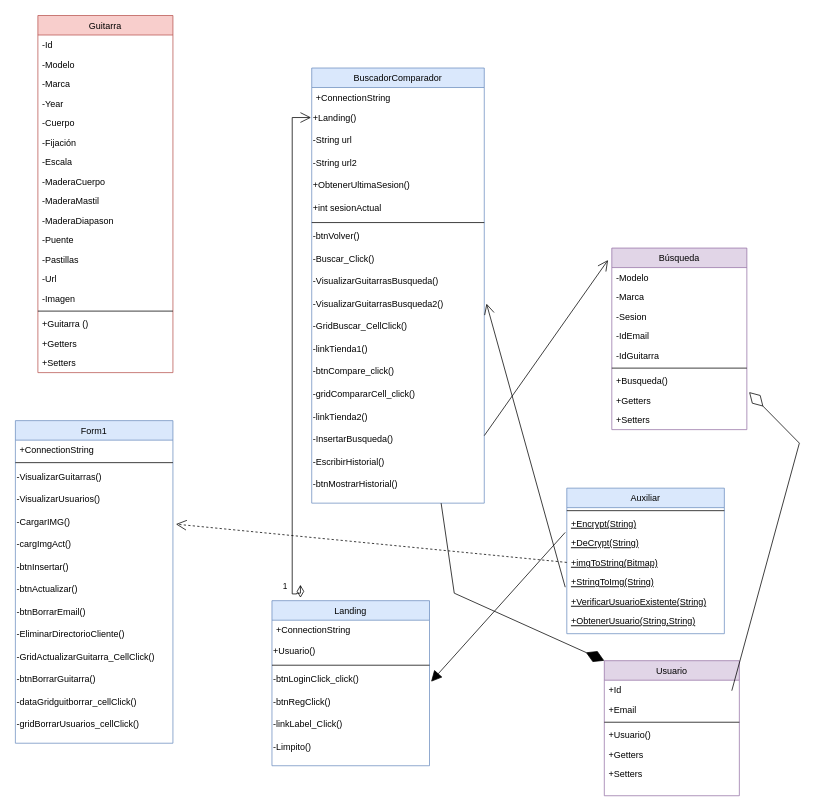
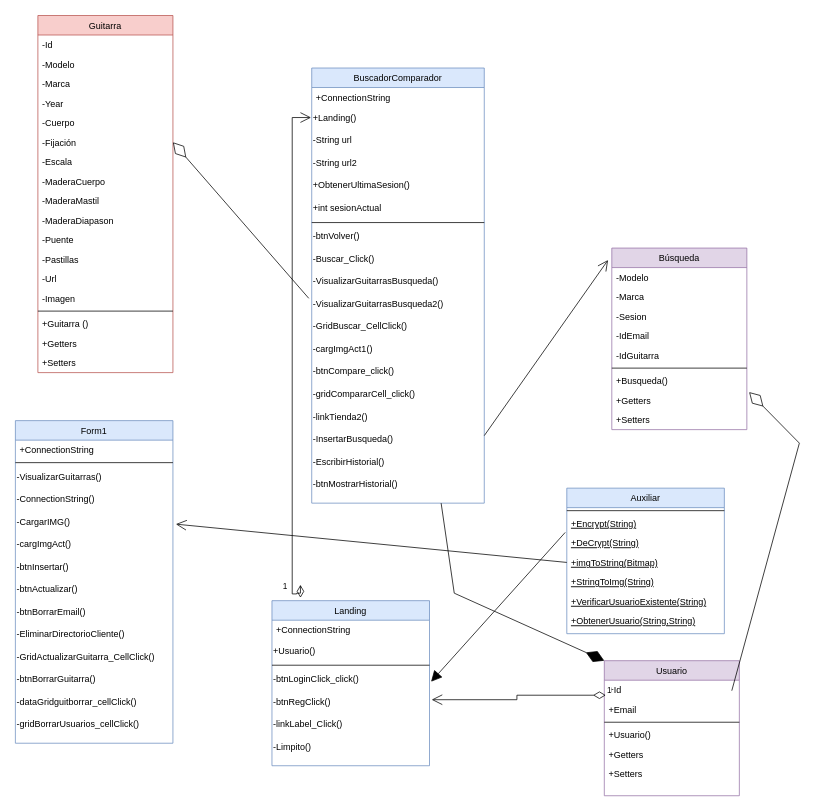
+ <mxCell id="95" value="" style="endArrow=diamondThin;endFill=0;endSize=24;html=1;rounded=0;exitX=-0.017;exitY=0.233;exitDx=0;exitDy=0;exitPerimeter=0;entryX=1;entryY=0.5;entryDx=0;entryDy=0;" edge="1" parent="1" source="73" target="16"><mxGeometry width="160" relative="1" as="geometry"><mxPoint x="85" y="220" as="sourcePoint" /><mxPoint x="245" y="220" as="targetPoint" /></mxGeometry></mxCell>
- <mxCell id="75" value="-linkTienda1()" style="text;html=1;align=left;verticalAlign=middle;resizable=0;points=[];autosize=1;strokeColor=none;fillColor=none;" vertex="1" parent="62"><mxGeometry y="360" width="230" height="30" as="geometry" /></mxCell>
+ <mxCell id="75" value="-cargImgAct1()" style="text;html=1;align=left;verticalAlign=middle;resizable=0;points=[];autosize=1;strokeColor=none;fillColor=none;" vertex="1" parent="62"><mxGeometry y="360" width="230" height="30" as="geometry" /></mxCell>
- <mxCell id="92" value="" style="endArrow=open;endFill=1;endSize=12;html=1;rounded=0;entryX=1.013;entryY=0.467;entryDx=0;entryDy=0;entryPerimeter=0;exitX=-0.01;exitY=0.769;exitDx=0;exitDy=0;exitPerimeter=0;" edge="1" parent="1" source="44" target="73"><mxGeometry width="160" relative="1" as="geometry"><mxPoint x="815" y="807.99" as="sourcePoint" /><mxPoint x="655" y="413.01" as="targetPoint" /></mxGeometry></mxCell>
- <mxCell id="51" value="-VisualizarUsuarios()" style="text;html=1;align=left;verticalAlign=middle;resizable=0;points=[];autosize=1;strokeColor=none;fillColor=none;" vertex="1" parent="47"><mxGeometry y="90" width="210" height="30" as="geometry" /></mxCell>
+ <mxCell id="51" value="-ConnectionString()" style="text;html=1;align=left;verticalAlign=middle;resizable=0;points=[];autosize=1;strokeColor=none;fillColor=none;" vertex="1" parent="47"><mxGeometry y="90" width="210" height="30" as="geometry" /></mxCell>
- <mxCell id="93" value="" style="endArrow=open;endFill=1;endSize=12;html=1;rounded=0;exitX=0;exitY=0.5;exitDx=0;exitDy=0;entryX=1.019;entryY=0.6;entryDx=0;entryDy=0;entryPerimeter=0;dashed=1;" edge="1" parent="1" source="43" target="52"><mxGeometry width="160" relative="1" as="geometry"><mxPoint x="105" y="690" as="sourcePoint" /><mxPoint x="-115" y="700" as="targetPoint" /></mxGeometry></mxCell>
+ <mxCell id="93" value="" style="endArrow=open;endFill=1;endSize=12;html=1;rounded=0;exitX=0;exitY=0.5;exitDx=0;exitDy=0;entryX=1.019;entryY=0.6;entryDx=0;entryDy=0;entryPerimeter=0;" edge="1" parent="1" source="43" target="52"><mxGeometry width="160" relative="1" as="geometry"><mxPoint x="105" y="690" as="sourcePoint" /><mxPoint x="-115" y="700" as="targetPoint" /></mxGeometry></mxCell>
+ <mxCell id="94" value="1" style="endArrow=open;html=1;endSize=12;startArrow=diamondThin;startSize=14;startFill=0;edgeStyle=orthogonalEdgeStyle;align=left;verticalAlign=bottom;rounded=0;entryX=1.014;entryY=0.4;entryDx=0;entryDy=0;entryPerimeter=0;exitX=0.011;exitY=0.769;exitDx=0;exitDy=0;exitPerimeter=0;" edge="1" parent="1" source="83" target="7"><mxGeometry x="-1" y="3" relative="1" as="geometry"><mxPoint x="785" y="960" as="sourcePoint" /><mxPoint x="945" y="960" as="targetPoint" /></mxGeometry></mxCell>
